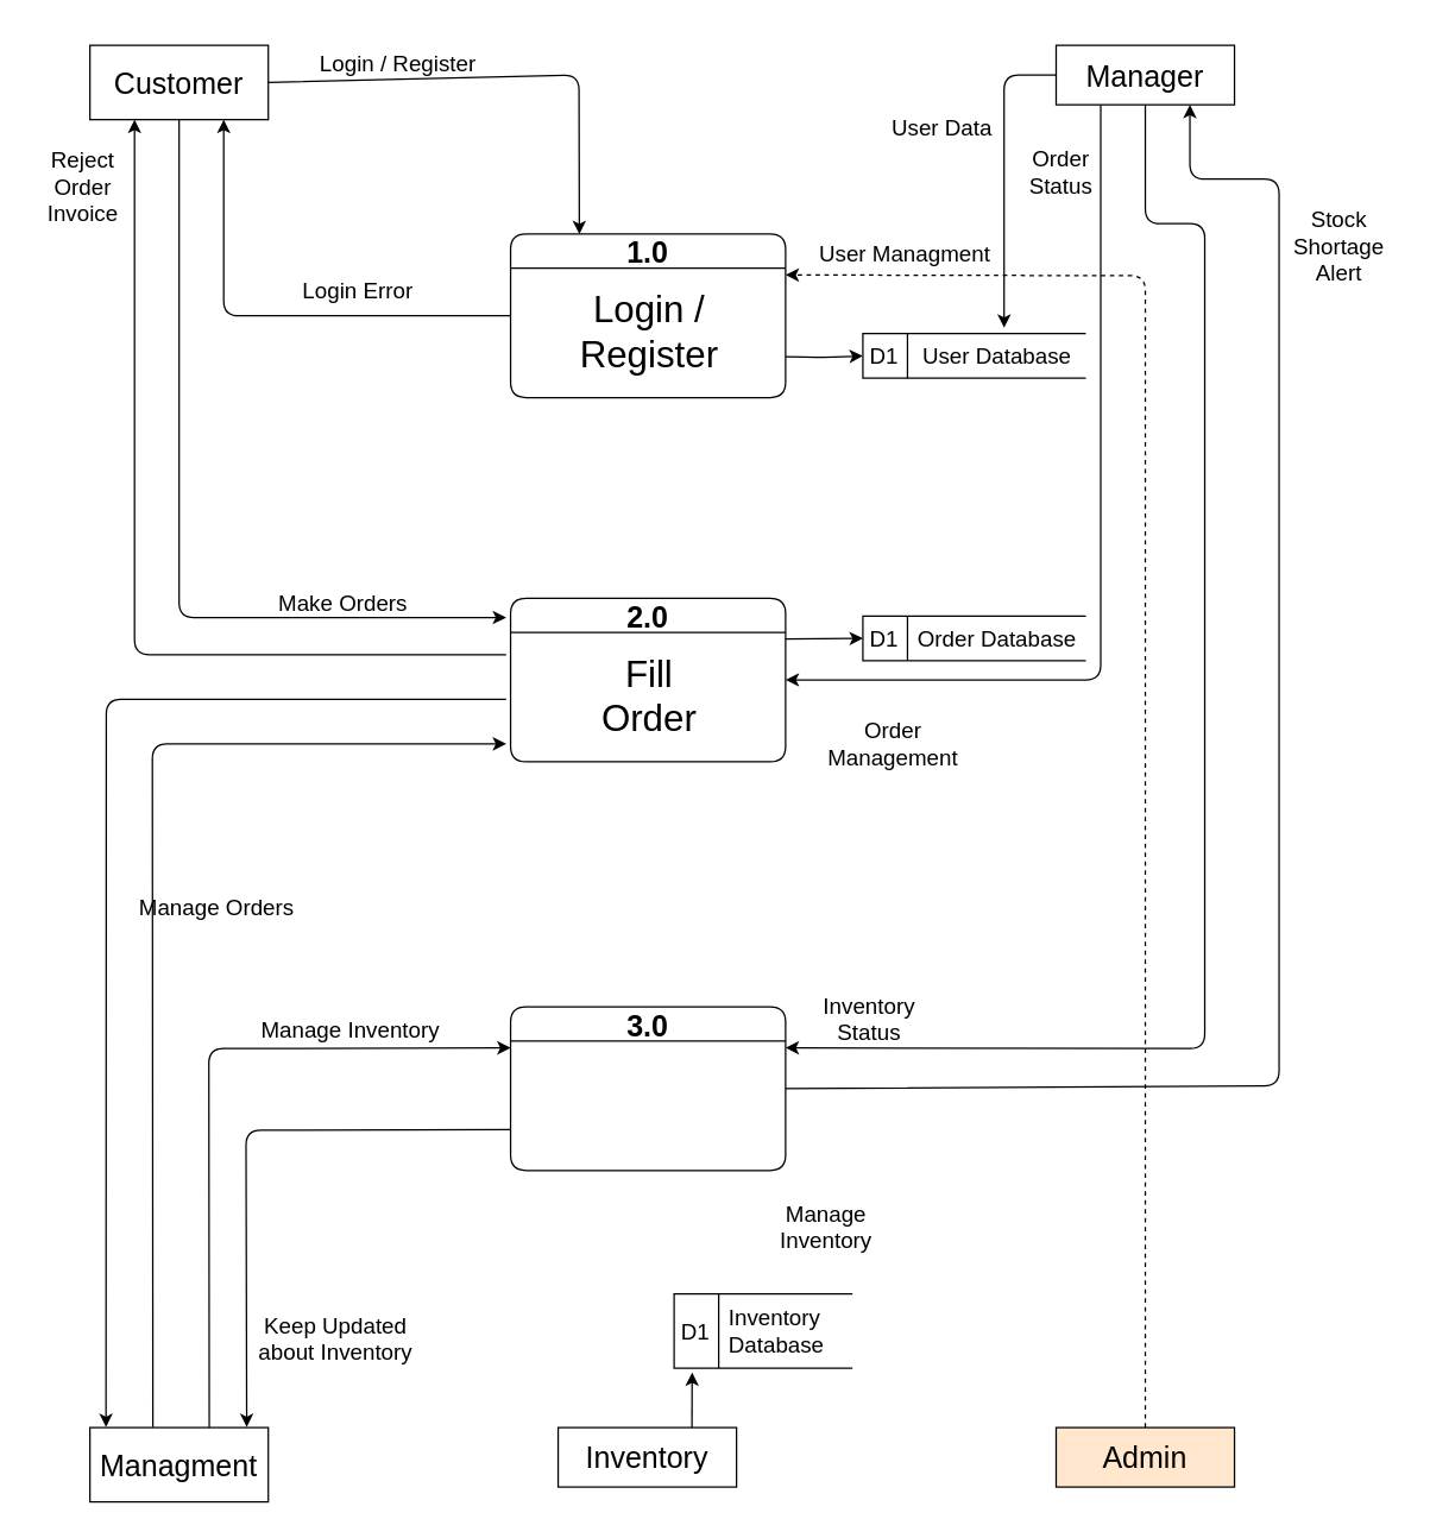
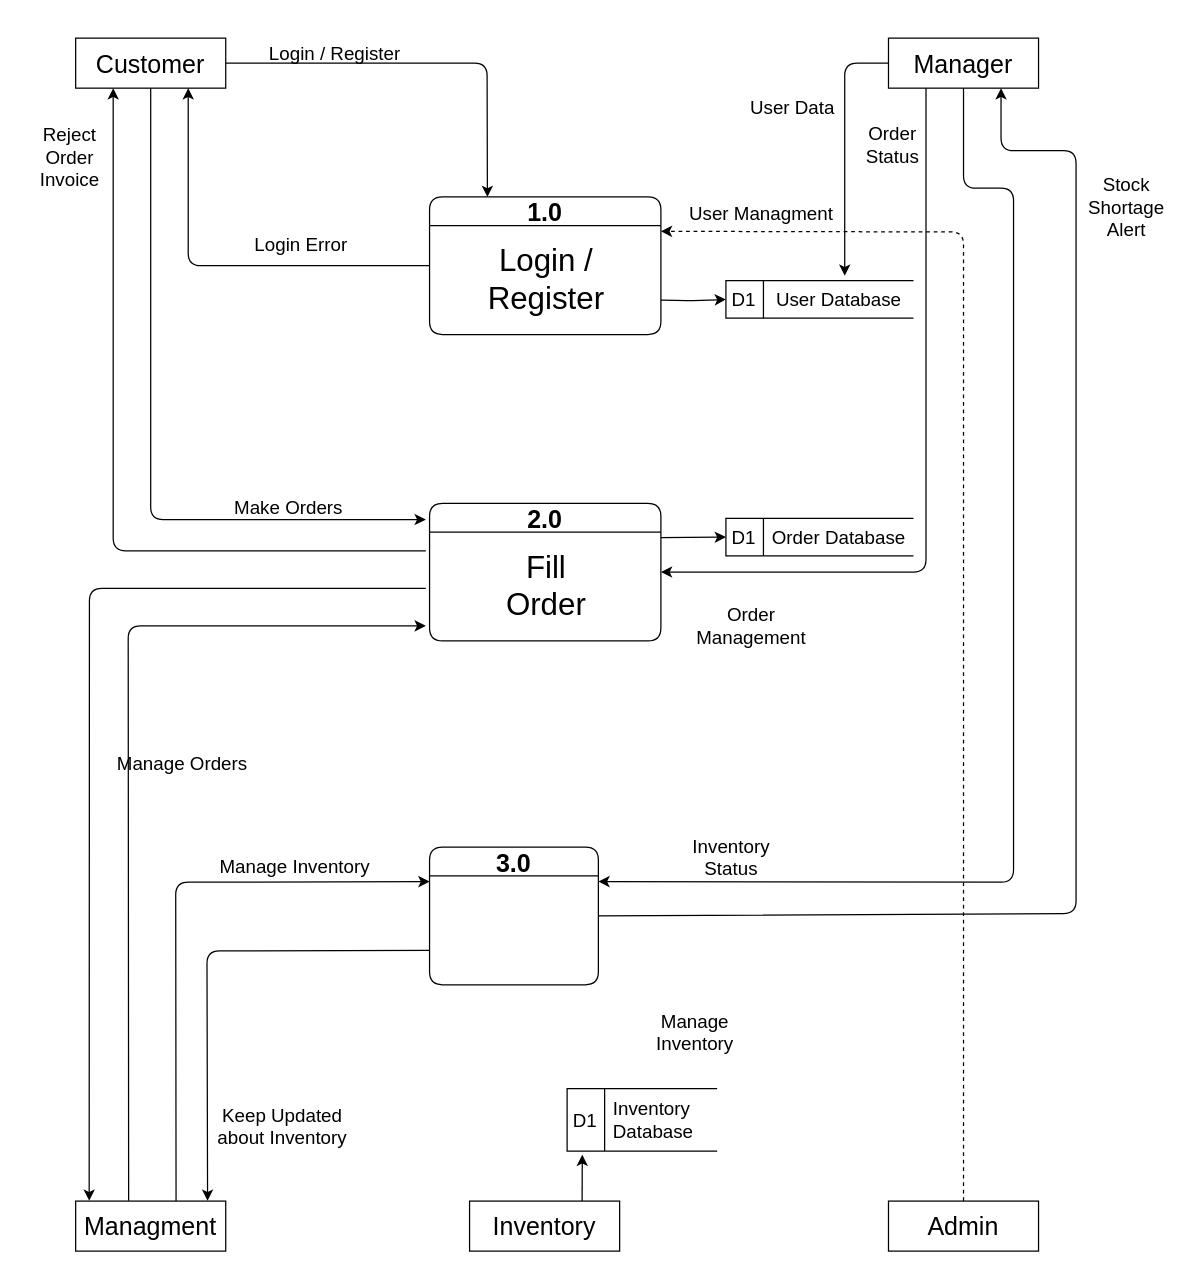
- <mxCell id="3" value="&lt;font style=&quot;font-size: 20px;&quot;&gt;Customer&lt;/font&gt;" style="rounded=0;whiteSpace=wrap;html=1;fontSize=14;" vertex="1" parent="1"><mxGeometry x="60" y="30" width="120" height="50" as="geometry" /></mxCell>
+ <mxCell id="3" value="&lt;font style=&quot;font-size: 20px;&quot;&gt;Customer&lt;/font&gt;" style="rounded=0;whiteSpace=wrap;html=1;fontSize=14;" vertex="1" parent="1"><mxGeometry x="60" y="30" width="120" height="40" as="geometry" /></mxCell>
- <mxCell id="24" value="&lt;font style=&quot;font-size: 20px;&quot;&gt;3.0&lt;/font&gt;" style="swimlane;whiteSpace=wrap;html=1;rounded=1;fontSize=15;" vertex="1" parent="1"><mxGeometry x="343" y="677" width="185" height="110" as="geometry" /></mxCell>
+ <mxCell id="24" value="&lt;font style=&quot;font-size: 20px;&quot;&gt;3.0&lt;/font&gt;" style="swimlane;whiteSpace=wrap;html=1;rounded=1;fontSize=15;" vertex="1" parent="1"><mxGeometry x="343" y="677" width="135" height="110" as="geometry" /></mxCell>
- <mxCell id="8" value="&lt;div style=&quot;text-align: start;&quot;&gt;&lt;span style=&quot;font-size: 20px;&quot;&gt;Admin&lt;/span&gt;&lt;/div&gt;" style="rounded=0;whiteSpace=wrap;html=1;fontSize=14;fillColor=#ffe6cc;" vertex="1" parent="1"><mxGeometry x="710" y="960" width="120" height="40" as="geometry" /></mxCell>
+ <mxCell id="8" value="&lt;div style=&quot;text-align: start;&quot;&gt;&lt;span style=&quot;font-size: 20px;&quot;&gt;Admin&lt;/span&gt;&lt;/div&gt;" style="rounded=0;whiteSpace=wrap;html=1;fontSize=14;" vertex="1" parent="1"><mxGeometry x="710" y="960" width="120" height="40" as="geometry" /></mxCell>
- <mxCell id="13" value="&lt;div style=&quot;text-align: start;&quot;&gt;&lt;span style=&quot;font-size: 20px;&quot;&gt;Managment&lt;/span&gt;&lt;/div&gt;" style="rounded=0;whiteSpace=wrap;html=1;fontSize=14;" vertex="1" parent="1"><mxGeometry x="60" y="960" width="120" height="50" as="geometry" /></mxCell>
+ <mxCell id="13" value="&lt;div style=&quot;text-align: start;&quot;&gt;&lt;span style=&quot;font-size: 20px;&quot;&gt;Managment&lt;/span&gt;&lt;/div&gt;" style="rounded=0;whiteSpace=wrap;html=1;fontSize=14;" vertex="1" parent="1"><mxGeometry x="60" y="960" width="120" height="40" as="geometry" /></mxCell>
